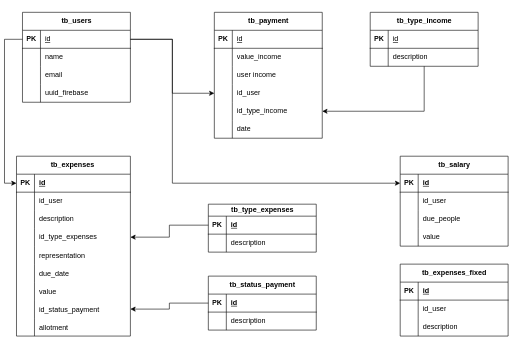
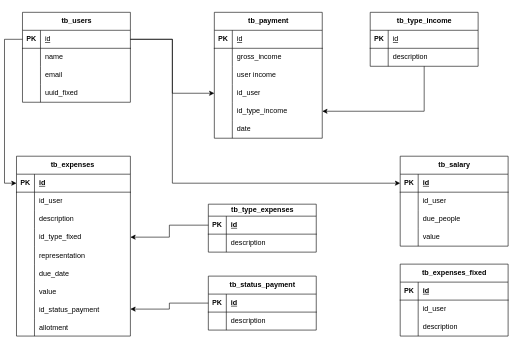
- <mxCell id="8" value="&lt;span style=&quot;font-family: Arial, Helvetica, sans-serif; text-indent: -18px; background-color: rgb(255, 255, 255);&quot;&gt;value_income&lt;/span&gt;" style="shape=partialRectangle;connectable=0;fillColor=none;top=0;left=0;bottom=0;right=0;align=left;spacingLeft=6;overflow=hidden;whiteSpace=wrap;html=1;" vertex="1" parent="6"><mxGeometry x="30" width="150" height="30" as="geometry"><mxRectangle width="150" height="30" as="alternateBounds" /></mxGeometry></mxCell>
+ <mxCell id="8" value="&lt;span style=&quot;font-family: Arial, Helvetica, sans-serif; text-indent: -18px; background-color: rgb(255, 255, 255);&quot;&gt;gross_income&lt;/span&gt;" style="shape=partialRectangle;connectable=0;fillColor=none;top=0;left=0;bottom=0;right=0;align=left;spacingLeft=6;overflow=hidden;whiteSpace=wrap;html=1;" vertex="1" parent="6"><mxGeometry x="30" width="150" height="30" as="geometry"><mxRectangle width="150" height="30" as="alternateBounds" /></mxGeometry></mxCell>
- <mxCell id="34" value="uuid_firebase" style="shape=partialRectangle;connectable=0;fillColor=none;top=0;left=0;bottom=0;right=0;align=left;spacingLeft=6;overflow=hidden;whiteSpace=wrap;html=1;" vertex="1" parent="32"><mxGeometry x="30" width="150" height="30" as="geometry"><mxRectangle width="150" height="30" as="alternateBounds" /></mxGeometry></mxCell>
+ <mxCell id="34" value="uuid_fixed" style="shape=partialRectangle;connectable=0;fillColor=none;top=0;left=0;bottom=0;right=0;align=left;spacingLeft=6;overflow=hidden;whiteSpace=wrap;html=1;" vertex="1" parent="32"><mxGeometry x="30" width="150" height="30" as="geometry"><mxRectangle width="150" height="30" as="alternateBounds" /></mxGeometry></mxCell>
- <mxCell id="47" value="id_type_expenses" style="shape=partialRectangle;connectable=0;fillColor=none;top=0;left=0;bottom=0;right=0;align=left;spacingLeft=6;overflow=hidden;whiteSpace=wrap;html=1;" vertex="1" parent="45"><mxGeometry x="30" width="160" height="30" as="geometry"><mxRectangle width="160" height="30" as="alternateBounds" /></mxGeometry></mxCell>
+ <mxCell id="47" value="id_type_fixed" style="shape=partialRectangle;connectable=0;fillColor=none;top=0;left=0;bottom=0;right=0;align=left;spacingLeft=6;overflow=hidden;whiteSpace=wrap;html=1;" vertex="1" parent="45"><mxGeometry x="30" width="160" height="30" as="geometry"><mxRectangle width="160" height="30" as="alternateBounds" /></mxGeometry></mxCell>
